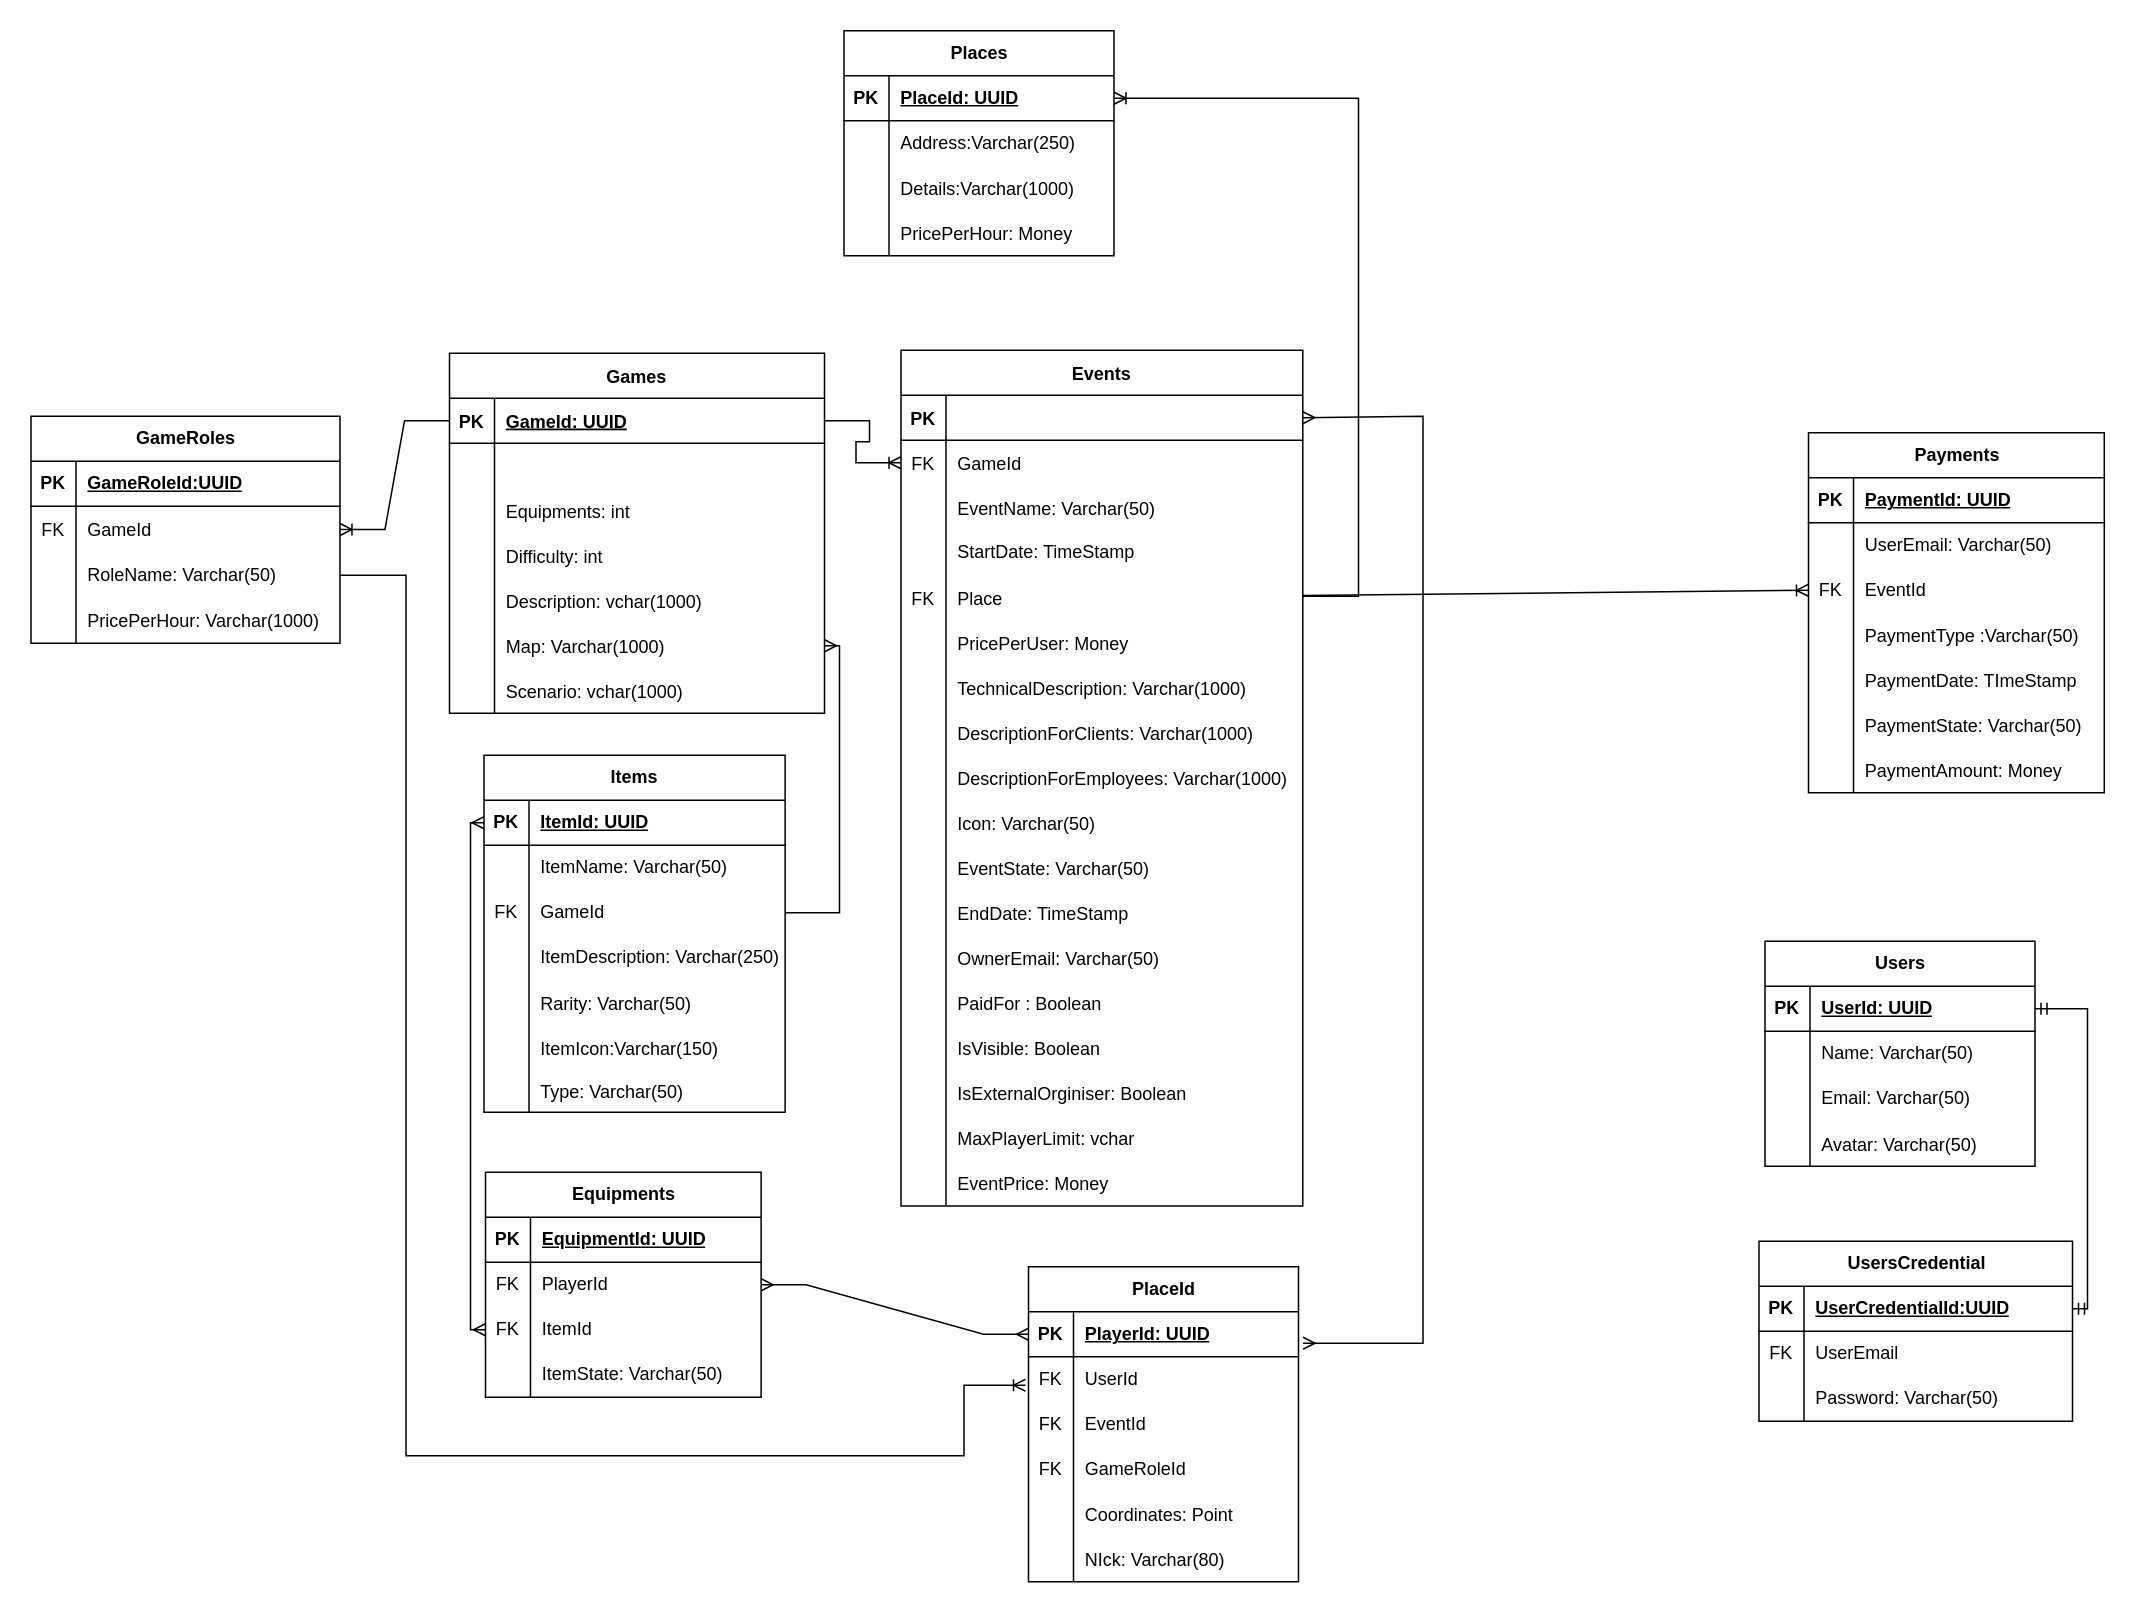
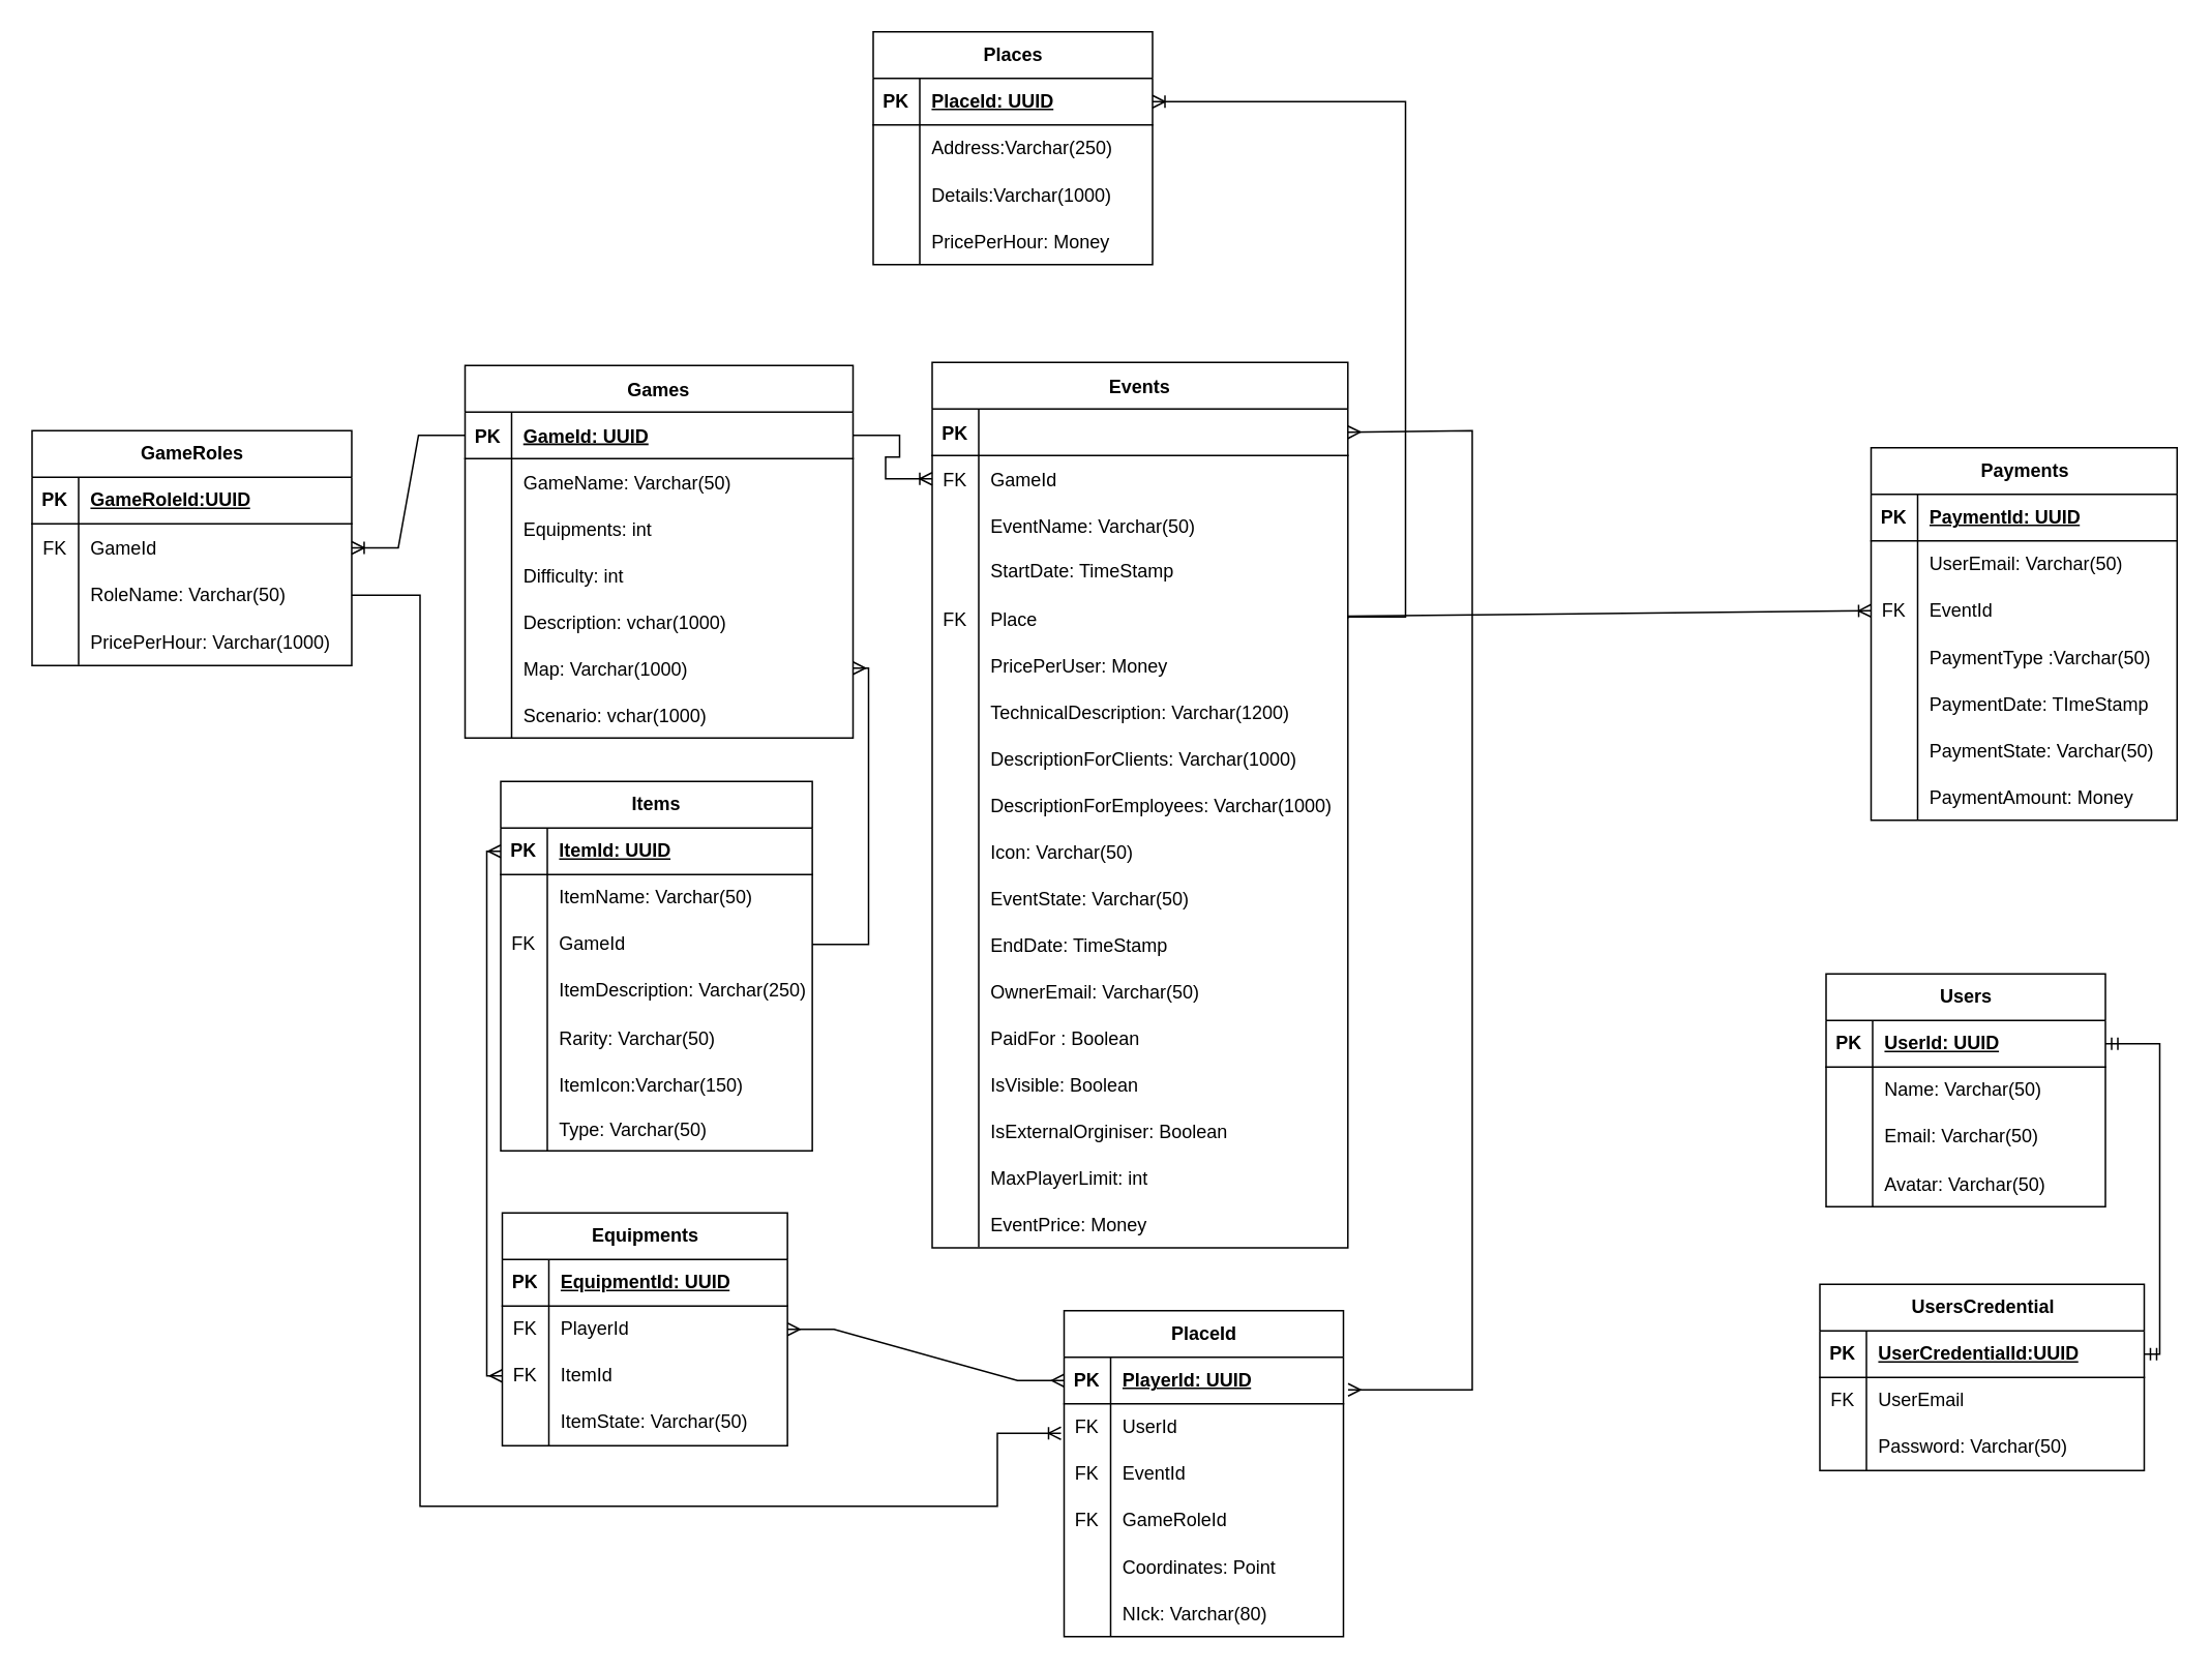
+ <mxCell id="62" value="GameName: Varchar(50)" style="shape=partialRectangle;overflow=hidden;connectable=0;fillColor=none;top=0;left=0;bottom=0;right=0;align=left;spacingLeft=6;" parent="60" vertex="1"><mxGeometry x="30" width="220" height="30" as="geometry"><mxRectangle width="220" height="30" as="alternateBounds" /></mxGeometry></mxCell>
- <mxCell id="22" value="TechnicalDescription: Varchar(1000)" style="shape=partialRectangle;connectable=0;fillColor=none;top=0;left=0;bottom=0;right=0;align=left;spacingLeft=6;overflow=hidden;" parent="20" vertex="1"><mxGeometry x="30" width="237.857" height="30" as="geometry"><mxRectangle width="237.857" height="30" as="alternateBounds" /></mxGeometry></mxCell>
+ <mxCell id="22" value="TechnicalDescription: Varchar(1200)" style="shape=partialRectangle;connectable=0;fillColor=none;top=0;left=0;bottom=0;right=0;align=left;spacingLeft=6;overflow=hidden;" parent="20" vertex="1"><mxGeometry x="30" width="237.857" height="30" as="geometry"><mxRectangle width="237.857" height="30" as="alternateBounds" /></mxGeometry></mxCell>
- <mxCell id="52" value="MaxPlayerLimit: vchar" style="shape=partialRectangle;connectable=0;fillColor=none;top=0;left=0;bottom=0;right=0;align=left;spacingLeft=6;overflow=hidden;" vertex="1" parent="50"><mxGeometry x="30" width="237.857" height="30" as="geometry"><mxRectangle width="237.857" height="30" as="alternateBounds" /></mxGeometry></mxCell>
+ <mxCell id="52" value="MaxPlayerLimit: int" style="shape=partialRectangle;connectable=0;fillColor=none;top=0;left=0;bottom=0;right=0;align=left;spacingLeft=6;overflow=hidden;" vertex="1" parent="50"><mxGeometry x="30" width="237.857" height="30" as="geometry"><mxRectangle width="237.857" height="30" as="alternateBounds" /></mxGeometry></mxCell>
